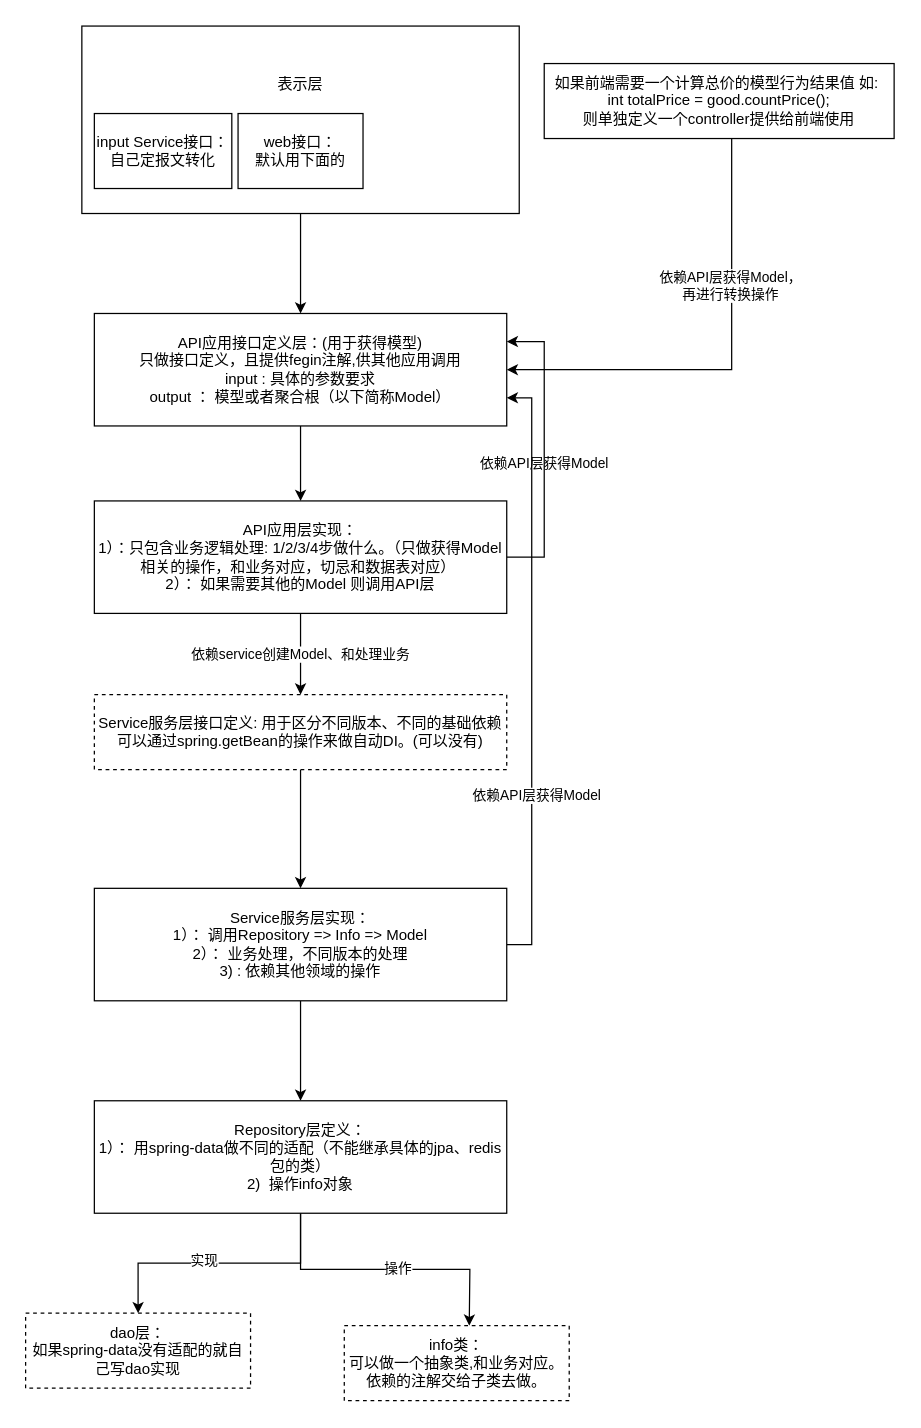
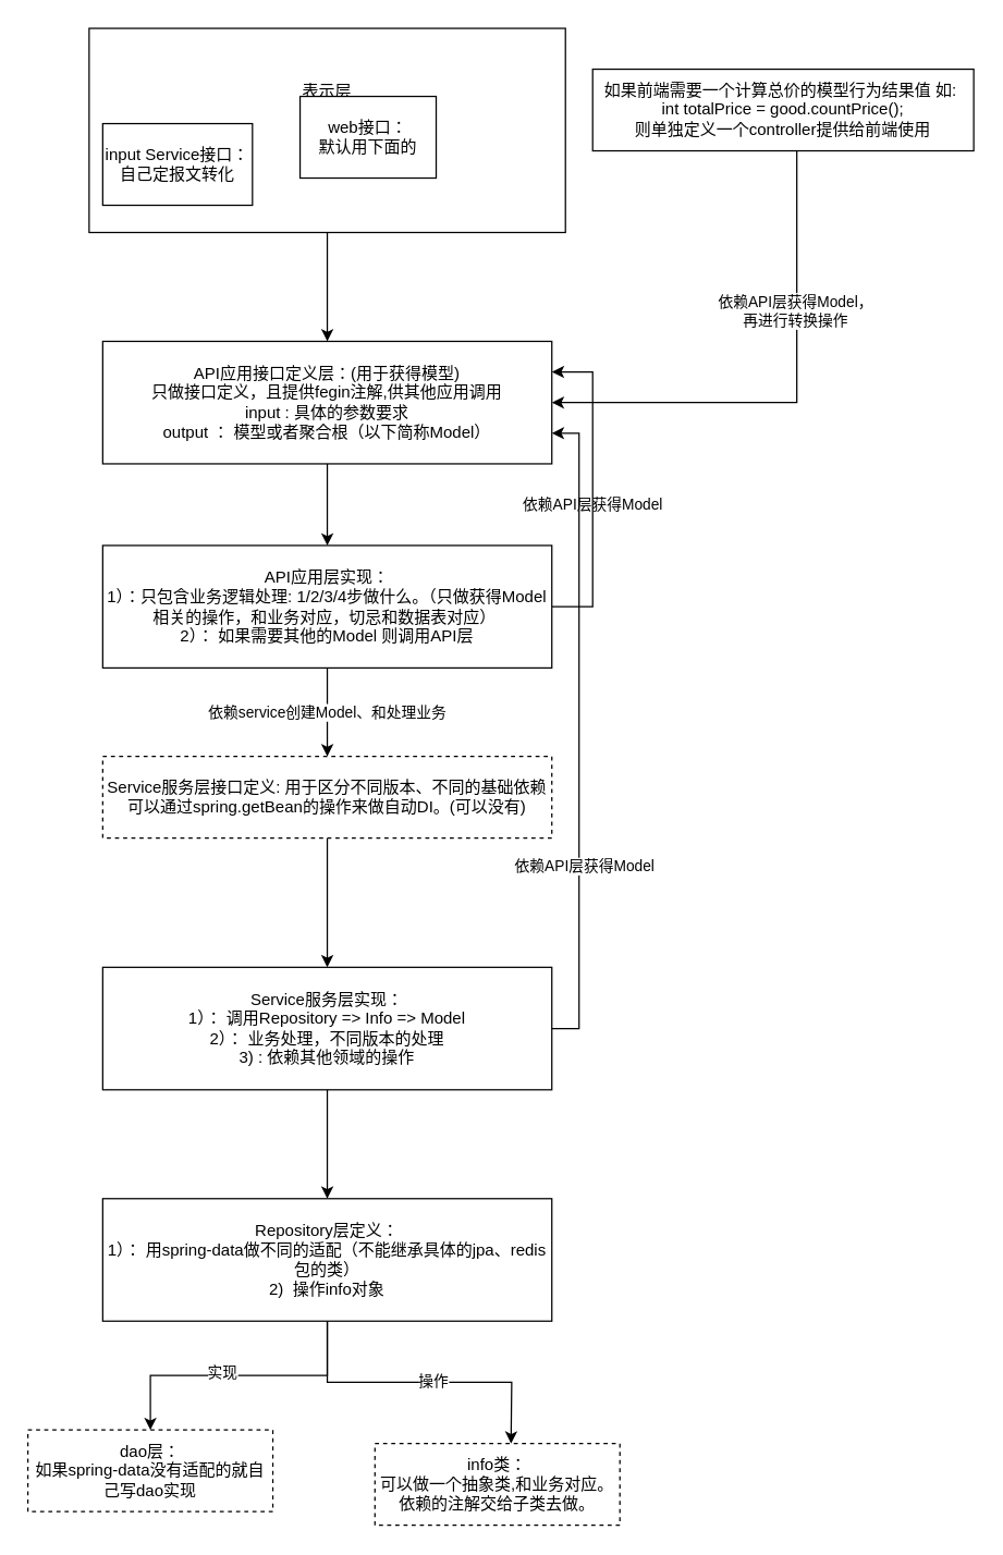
- <mxCell id="5" value="web接口：&lt;br&gt;默认用下面的" style="rounded=0;whiteSpace=wrap;html=1;" vertex="1" parent="1"><mxGeometry x="190" y="90" width="100" height="60" as="geometry" /></mxCell>
+ <mxCell id="5" value="web接口：&lt;br&gt;默认用下面的" style="rounded=0;whiteSpace=wrap;html=1;" vertex="1" parent="1"><mxGeometry x="220" y="70" width="100" height="60" as="geometry" /></mxCell>
